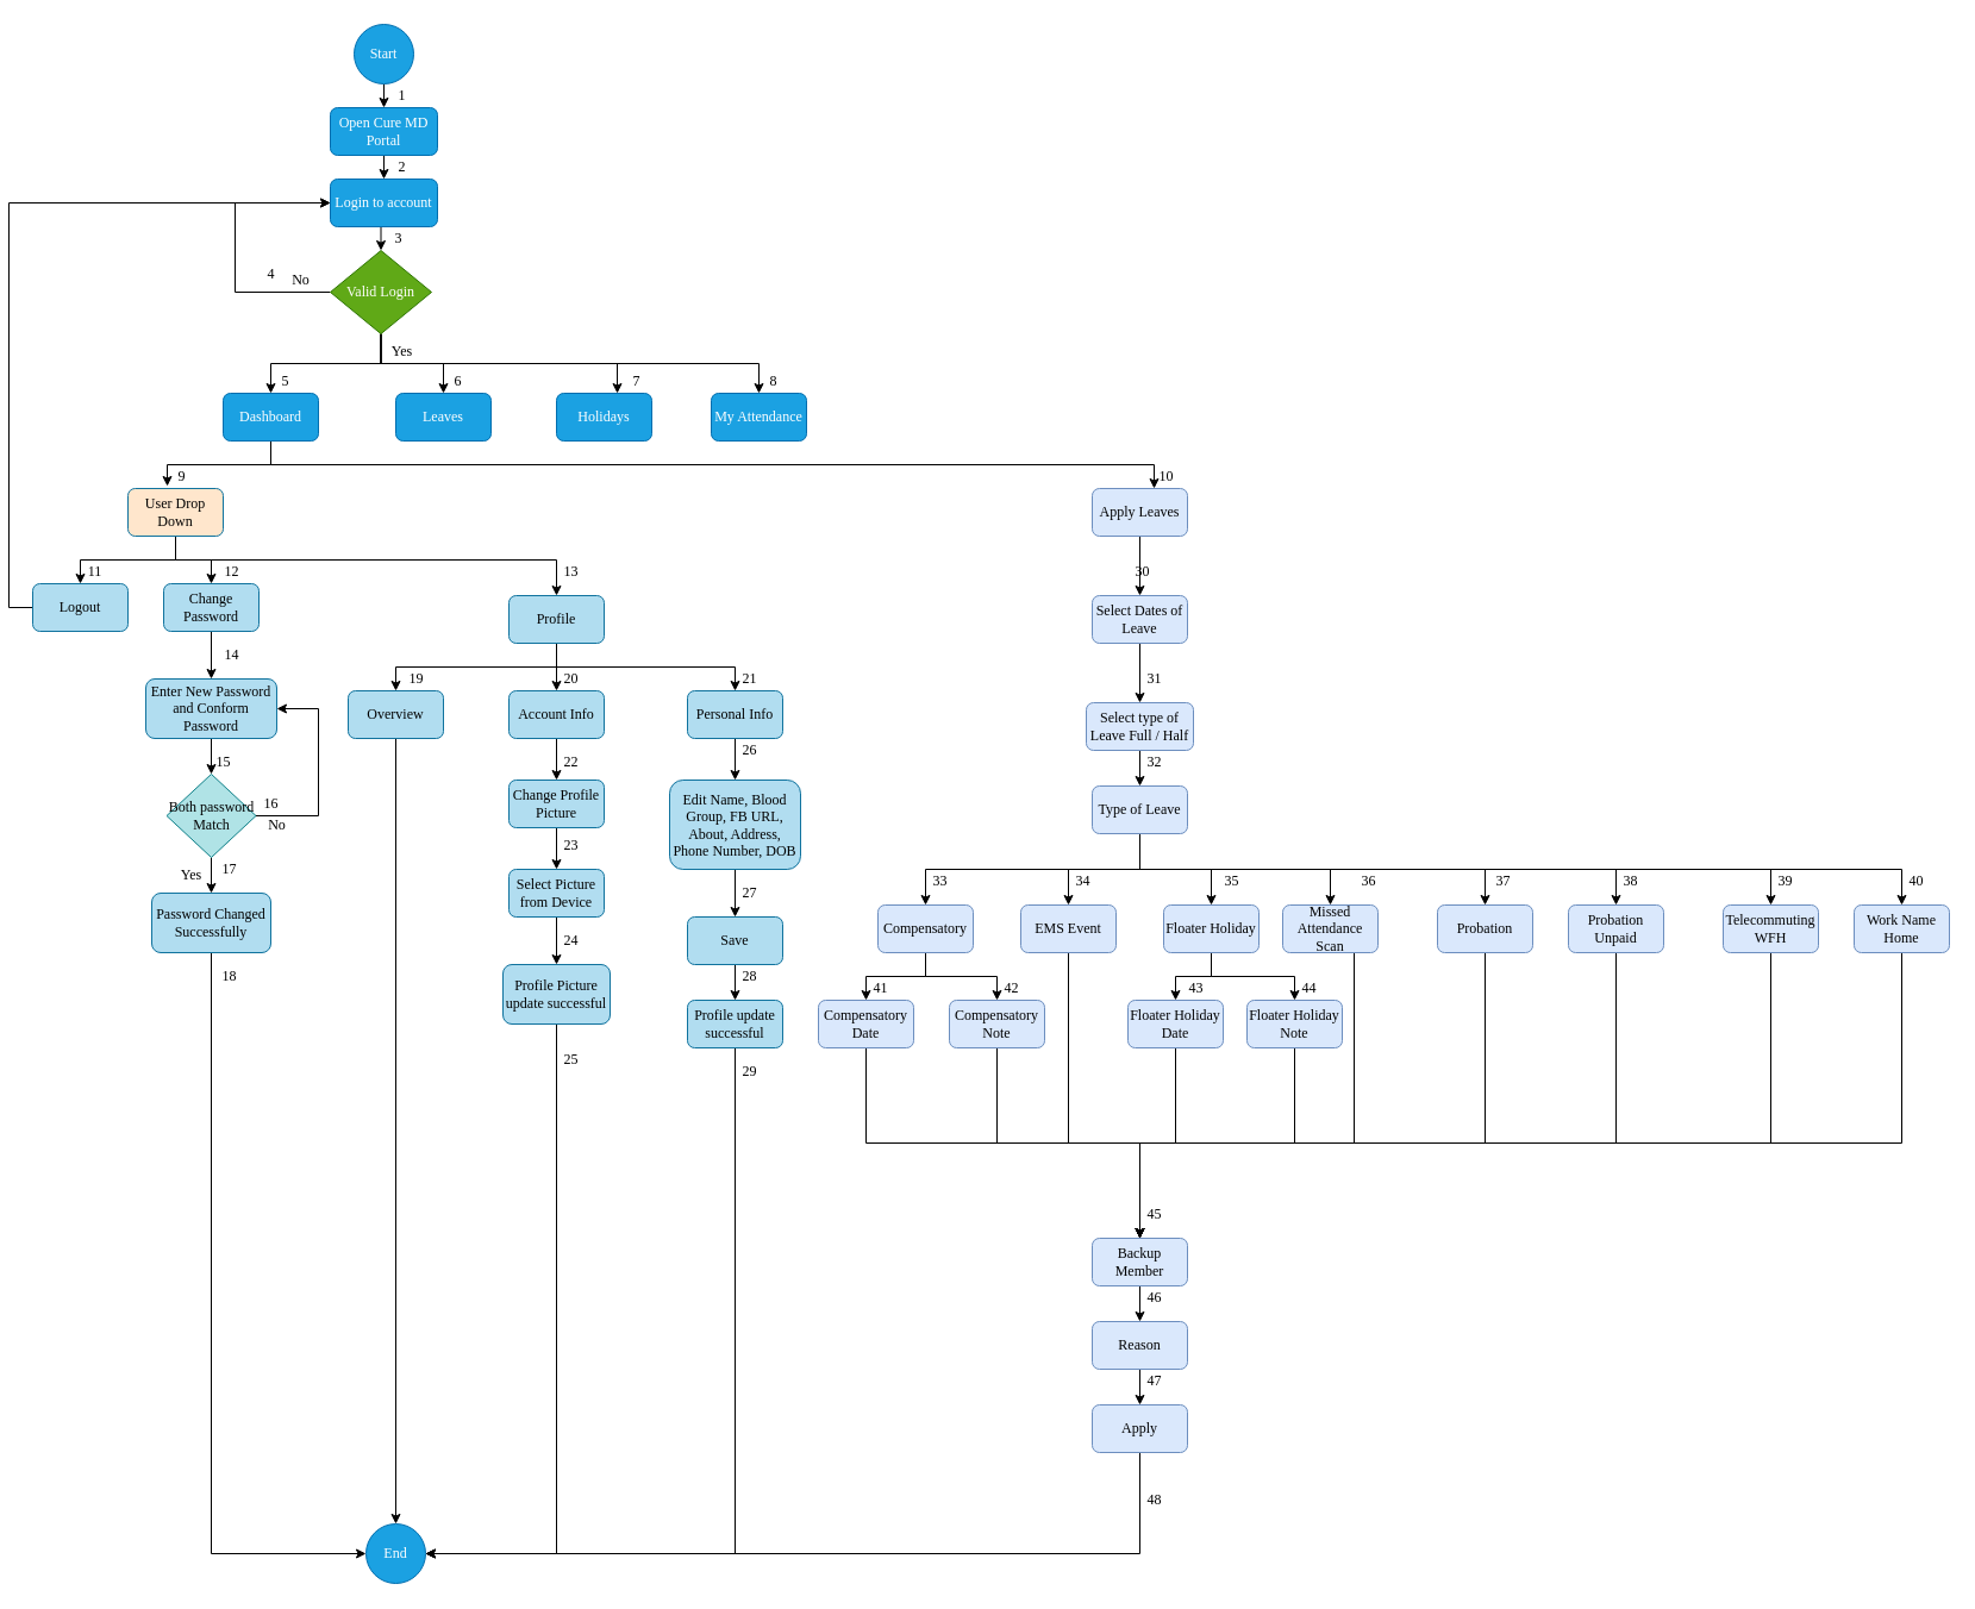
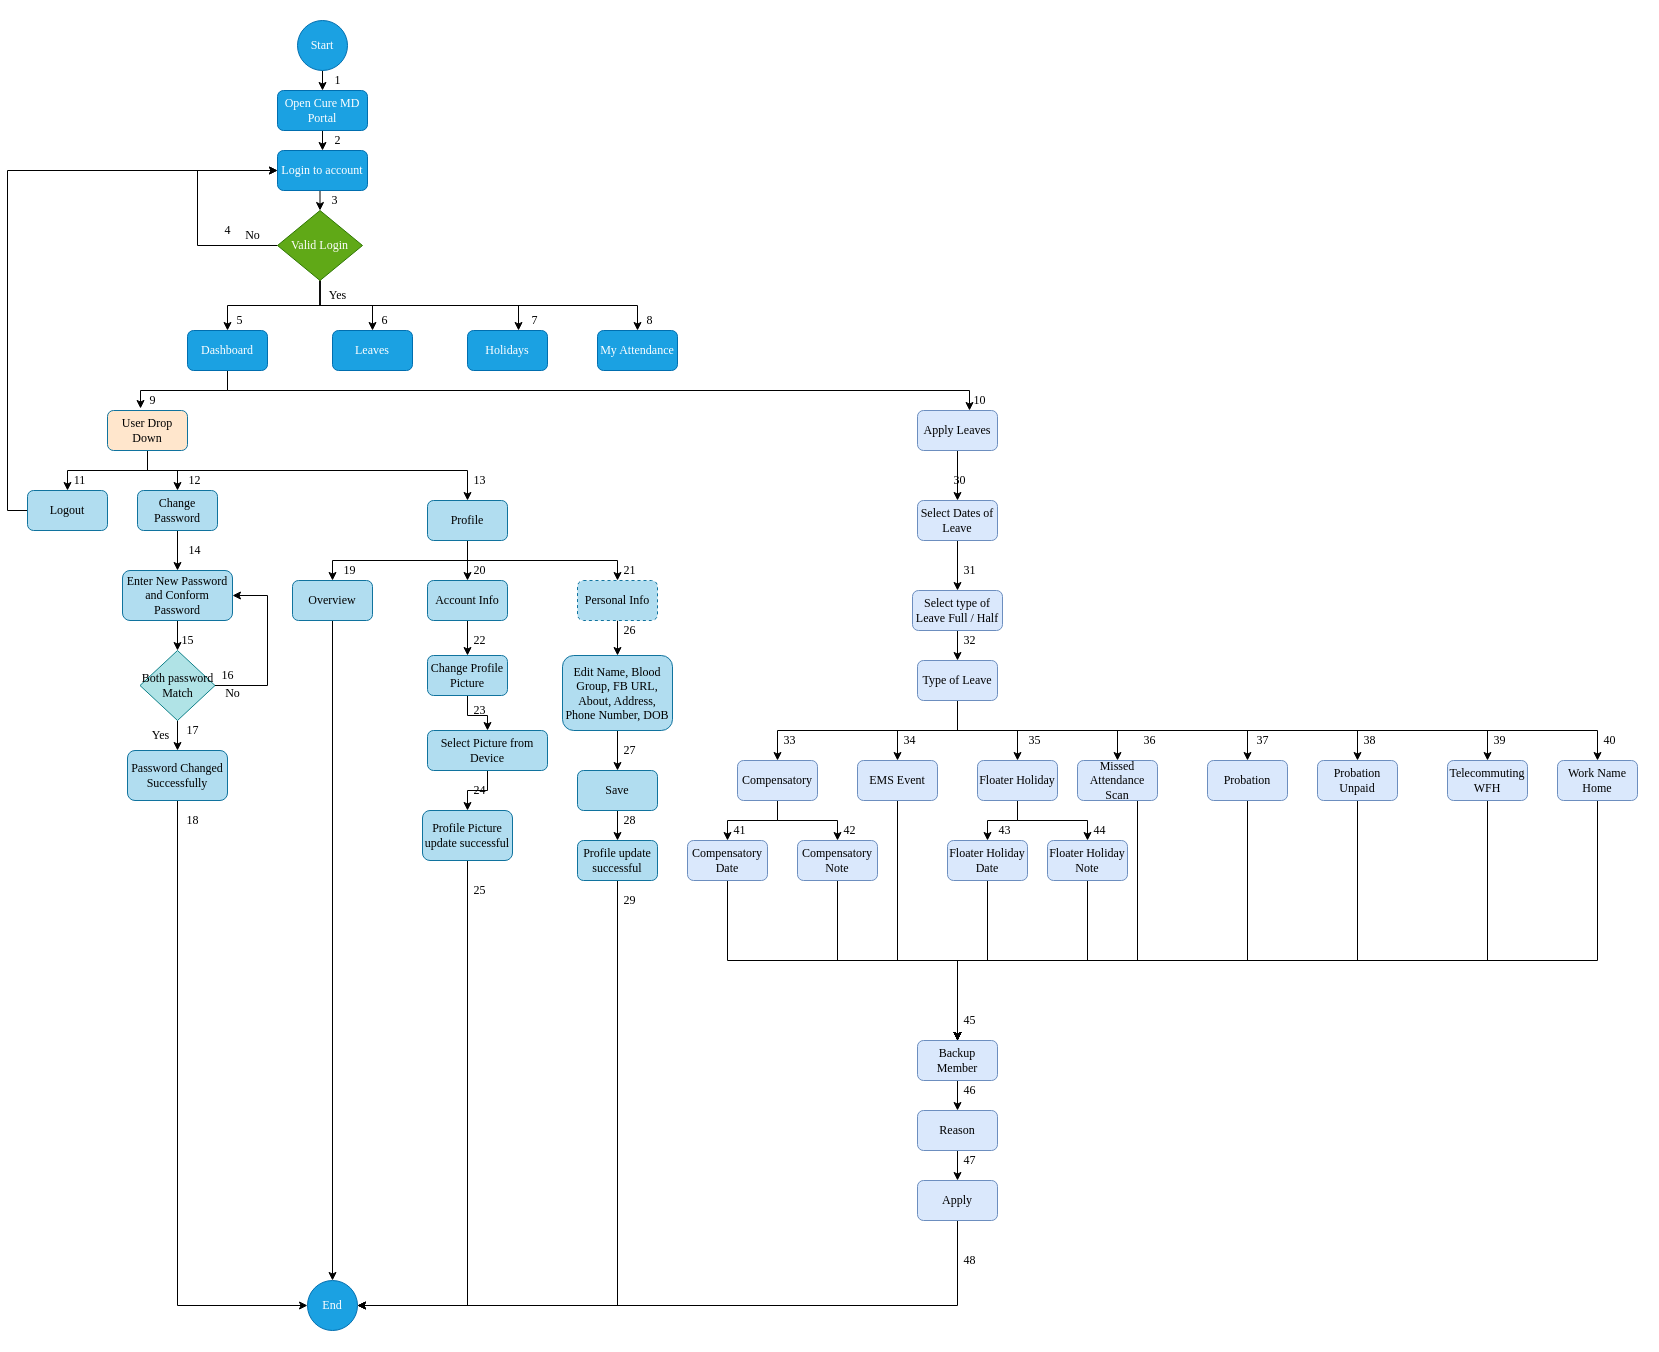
- <mxCell id="50" value="Personal Info" style="rounded=1;whiteSpace=wrap;html=1;fillColor=#b1ddf0;strokeColor=#10739e;fontFamily=Times New Roman;" vertex="1" parent="1"><mxGeometry x="570" y="580" width="80" height="40" as="geometry" /></mxCell>
+ <mxCell id="50" value="Personal Info" style="rounded=1;whiteSpace=wrap;html=1;fillColor=#b1ddf0;strokeColor=#10739e;fontFamily=Times New Roman;dashed=1;" vertex="1" parent="1"><mxGeometry x="570" y="580" width="80" height="40" as="geometry" /></mxCell>
- <mxCell id="54" value="Select Picture from Device" style="rounded=1;whiteSpace=wrap;html=1;fillColor=#b1ddf0;strokeColor=#10739e;fontFamily=Times New Roman;" vertex="1" parent="1"><mxGeometry x="420" y="730" width="80" height="40" as="geometry" /></mxCell>
+ <mxCell id="54" value="Select Picture from Device" style="rounded=1;whiteSpace=wrap;html=1;fillColor=#b1ddf0;strokeColor=#10739e;fontFamily=Times New Roman;" vertex="1" parent="1"><mxGeometry x="420" y="730" width="120" height="40" as="geometry" /></mxCell>
